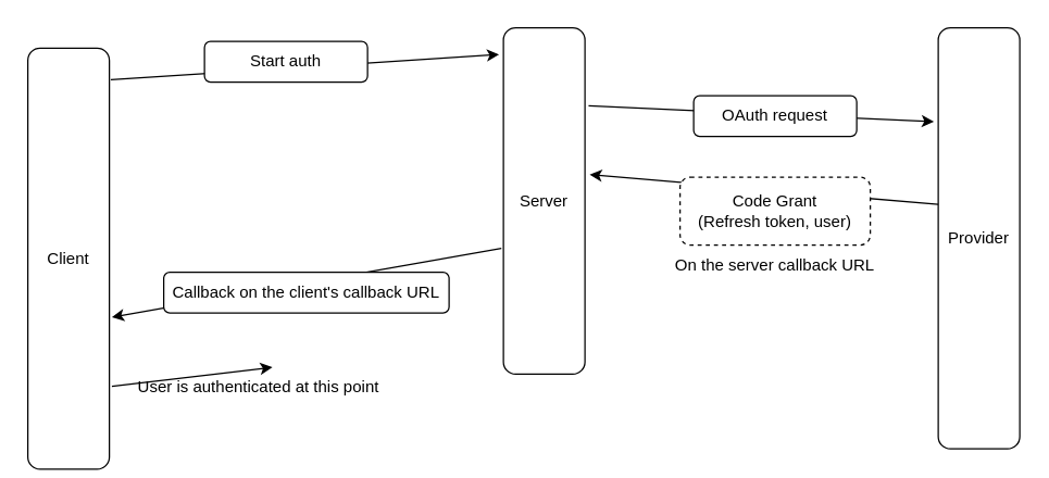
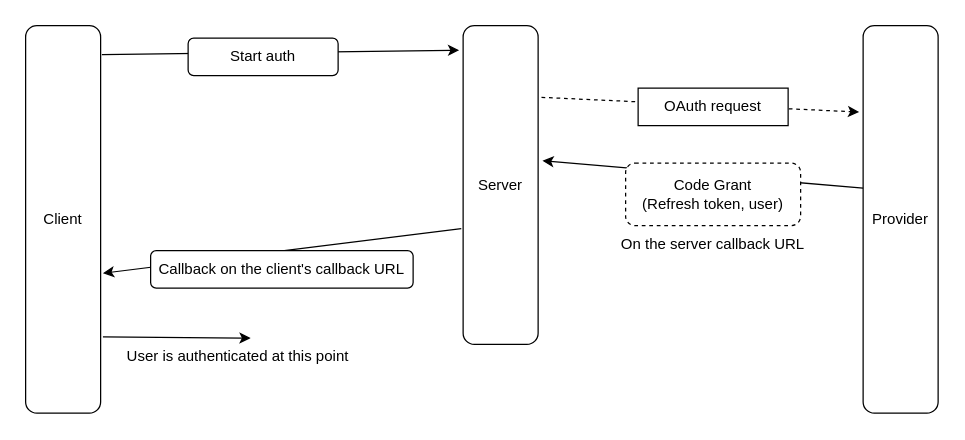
- <mxCell id="7" value="" style="endArrow=classic;html=1;entryX=-0.053;entryY=0.223;entryDx=0;entryDy=0;entryPerimeter=0;exitX=1.045;exitY=0.225;exitDx=0;exitDy=0;exitPerimeter=0;" edge="1" parent="1" source="3" target="6"><mxGeometry width="50" height="50" relative="1" as="geometry"><mxPoint x="440" y="90" as="sourcePoint" /><mxPoint x="490" y="40" as="targetPoint" /></mxGeometry></mxCell>
+ <mxCell id="7" value="" style="endArrow=classic;html=1;entryX=-0.053;entryY=0.223;entryDx=0;entryDy=0;entryPerimeter=0;exitX=1.045;exitY=0.225;exitDx=0;exitDy=0;exitPerimeter=0;dashed=1;" edge="1" parent="1" source="3" target="6"><mxGeometry width="50" height="50" relative="1" as="geometry"><mxPoint x="440" y="90" as="sourcePoint" /><mxPoint x="490" y="40" as="targetPoint" /></mxGeometry></mxCell>
- <mxCell id="8" value="OAuth request" style="rounded=1;whiteSpace=wrap;html=1;" vertex="1" parent="1"><mxGeometry x="510" y="70" width="120" height="30" as="geometry" /></mxCell>
+ <mxCell id="8" value="OAuth request" style="whiteSpace=wrap;html=1;rounded=0;" vertex="1" parent="1"><mxGeometry x="510" y="70" width="120" height="30" as="geometry" /></mxCell>
- <mxCell id="2" value="Client" style="rounded=1;whiteSpace=wrap;html=1;" vertex="1" parent="1"><mxGeometry x="20" y="35" width="60" height="310" as="geometry" /></mxCell>
+ <mxCell id="2" value="Client" style="rounded=1;whiteSpace=wrap;html=1;" vertex="1" parent="1"><mxGeometry x="20" y="20" width="60" height="310" as="geometry" /></mxCell>
